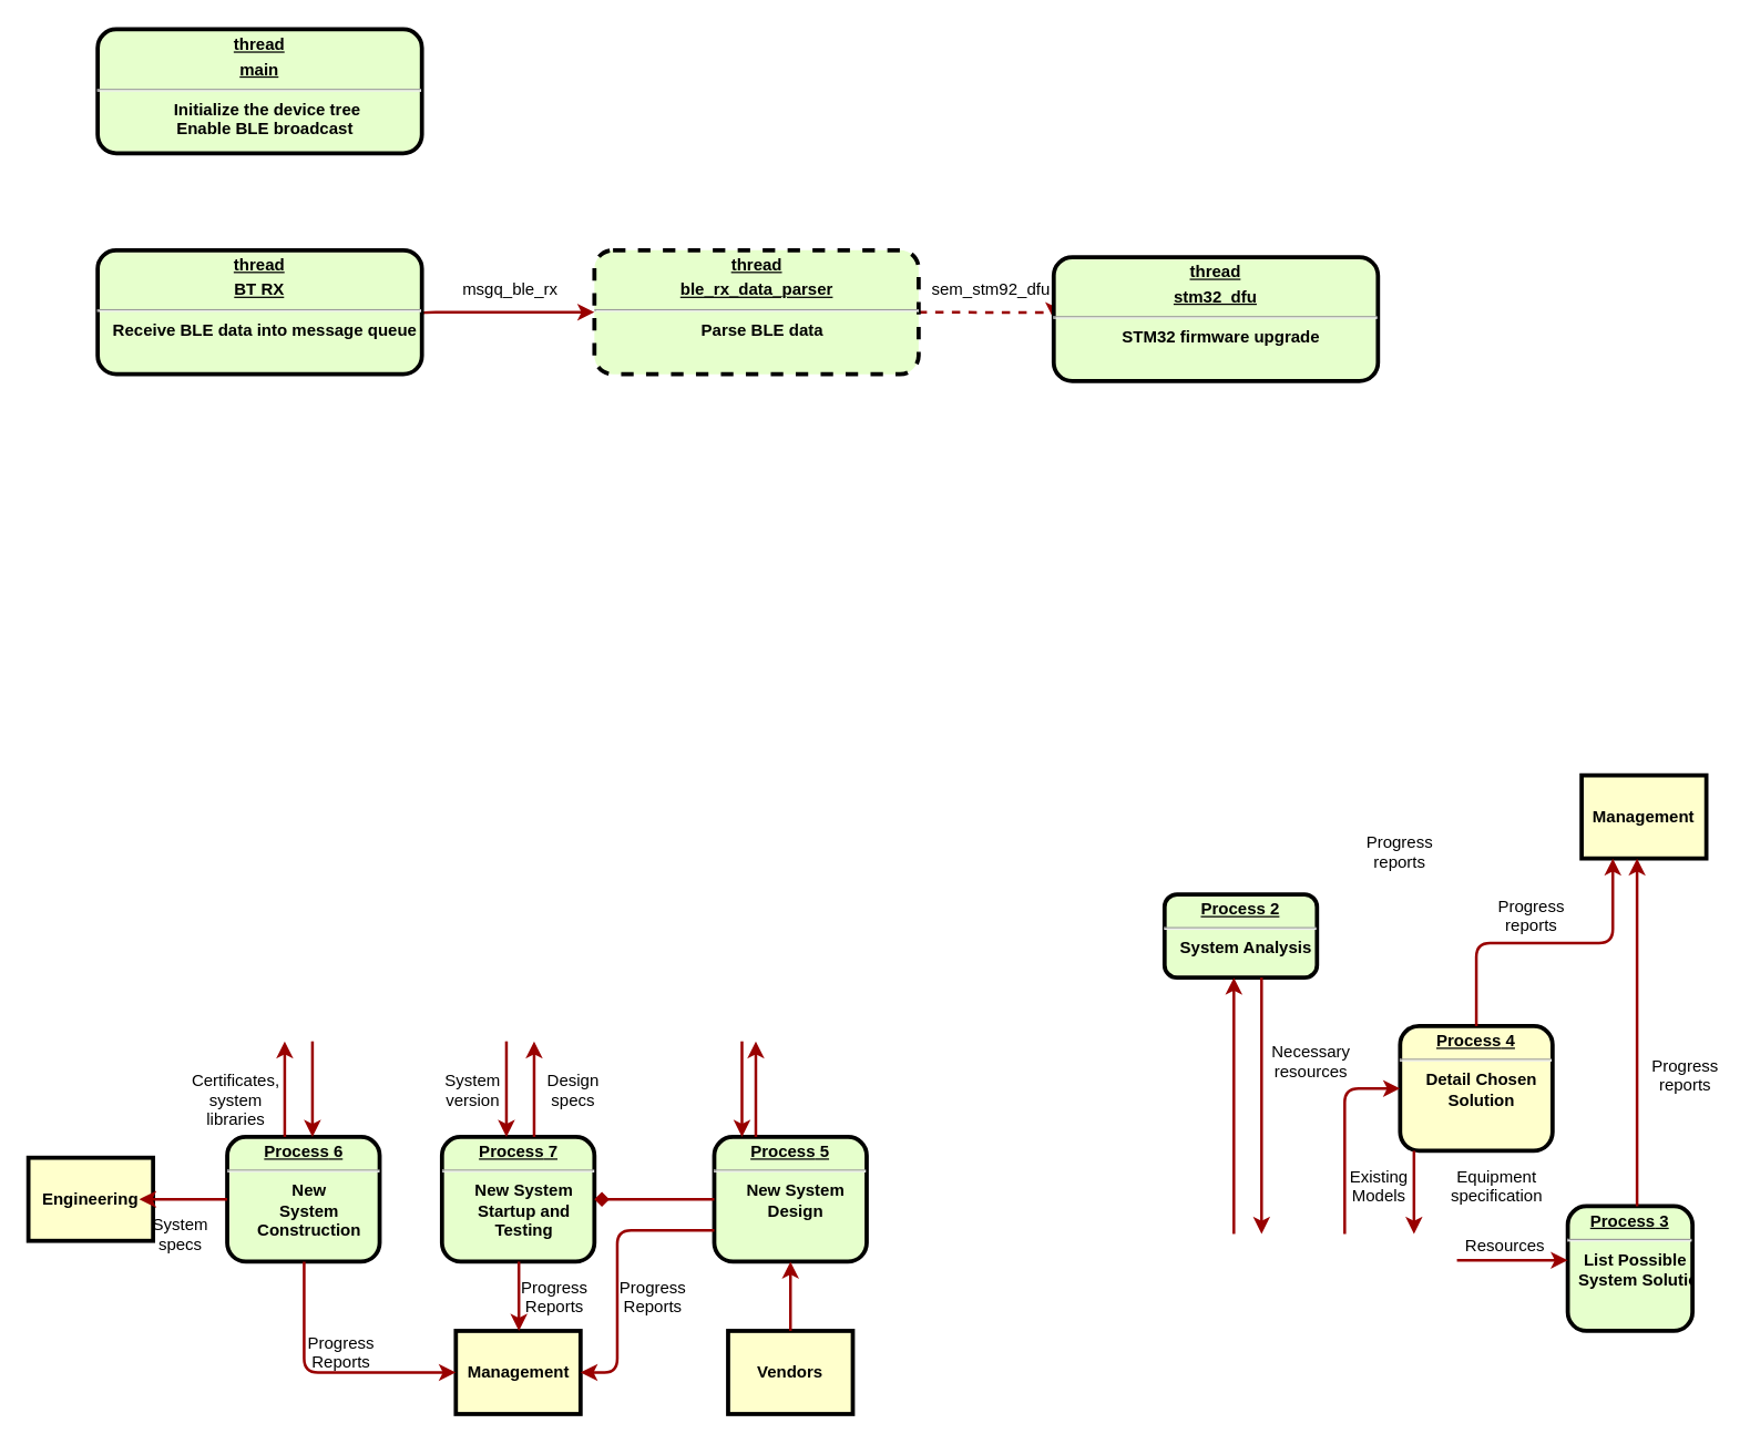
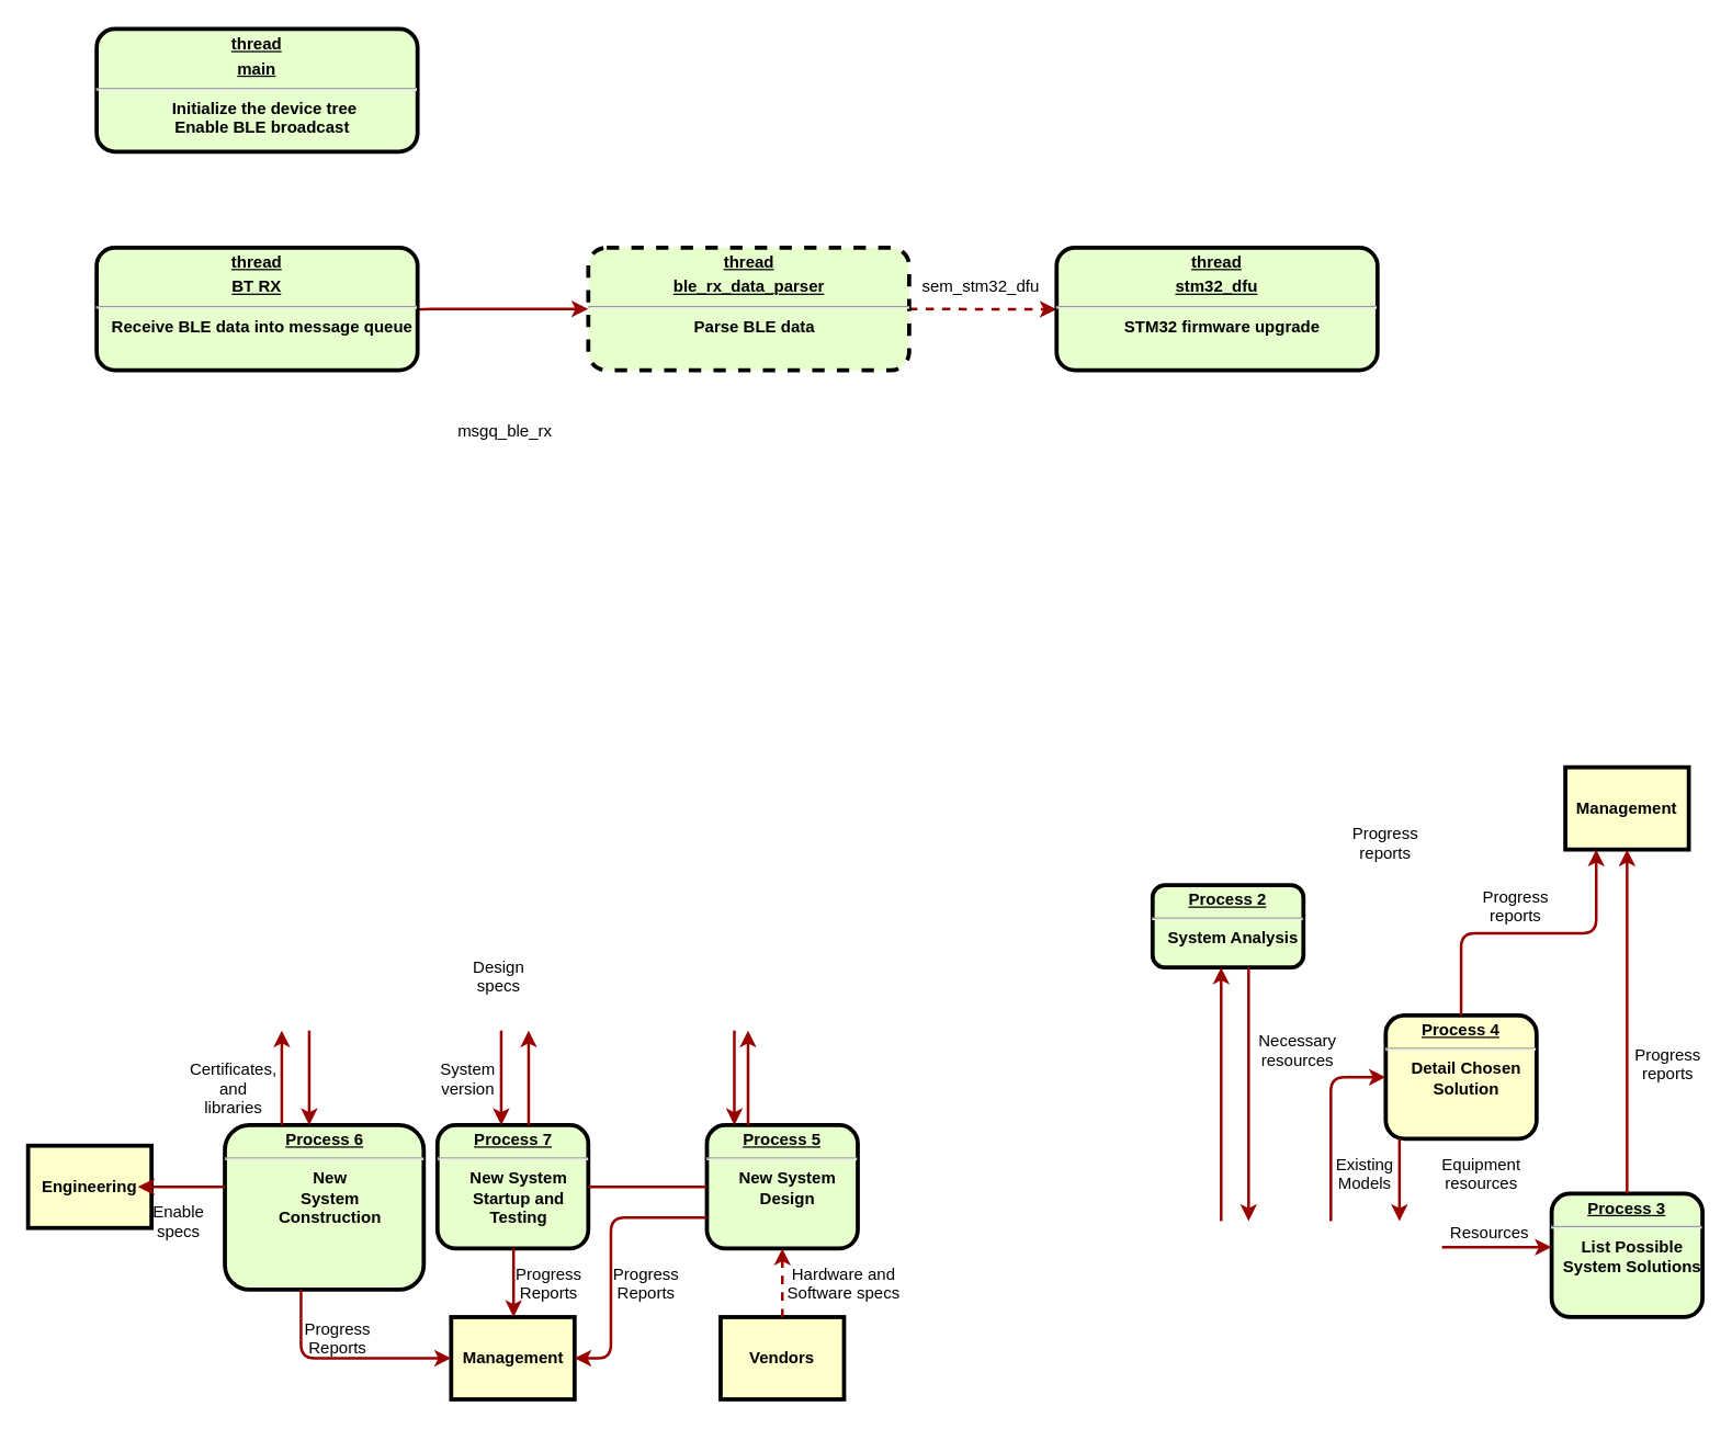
- <mxCell id="30" value="sem_stm92_dfu" style="text;spacingTop=-5;align=center" parent="1" vertex="1"><mxGeometry x="700" y="200" width="30" height="20" as="geometry" /></mxCell>
+ <mxCell id="30" value="sem_stm32_dfu" style="text;spacingTop=-5;align=center" parent="1" vertex="1"><mxGeometry x="700" y="200" width="30" height="20" as="geometry" /></mxCell>
- <mxCell id="44" value="msgq_ble_rx" style="text;spacingTop=-5;align=center" parent="1" vertex="1"><mxGeometry x="353" y="200" width="30" height="20" as="geometry" /></mxCell>
+ <mxCell id="44" value="msgq_ble_rx" style="text;spacingTop=-5;align=center" parent="1" vertex="1"><mxGeometry x="353" y="305" width="30" height="20" as="geometry" /></mxCell>
- <mxCell id="53" value="&lt;p style=&quot;margin: 0px; margin-top: 4px; text-align: center; text-decoration: underline;&quot;&gt;&lt;strong&gt;thread&lt;/strong&gt;&lt;/p&gt;&lt;p style=&quot;margin: 0px; margin-top: 4px; text-align: center; text-decoration: underline;&quot;&gt;stm32_dfu&lt;/p&gt;&lt;hr&gt;&lt;p style=&quot;margin: 0px; margin-left: 8px;&quot;&gt;STM32 firmware upgrade&lt;/p&gt;" style="verticalAlign=middle;align=center;overflow=fill;fontSize=12;fontFamily=Helvetica;html=1;rounded=1;fontStyle=1;strokeWidth=3;fillColor=#E6FFCC" vertex="1" parent="1"><mxGeometry x="760" y="185" width="234" height="89.5" as="geometry" /></mxCell>
+ <mxCell id="53" value="&lt;p style=&quot;margin: 0px; margin-top: 4px; text-align: center; text-decoration: underline;&quot;&gt;&lt;strong&gt;thread&lt;/strong&gt;&lt;/p&gt;&lt;p style=&quot;margin: 0px; margin-top: 4px; text-align: center; text-decoration: underline;&quot;&gt;stm32_dfu&lt;/p&gt;&lt;hr&gt;&lt;p style=&quot;margin: 0px; margin-left: 8px;&quot;&gt;STM32 firmware upgrade&lt;/p&gt;" style="verticalAlign=middle;align=center;overflow=fill;fontSize=12;fontFamily=Helvetica;html=1;rounded=1;fontStyle=1;strokeWidth=3;fillColor=#E6FFCC" vertex="1" parent="1"><mxGeometry x="770" y="180" width="234" height="89.5" as="geometry" /></mxCell>
- <mxCell id="45" value="Certificates,&#10;system&#10;libraries" style="text;spacingTop=-5;align=center" parent="1" vertex="1"><mxGeometry x="155" y="771" width="30" height="20" as="geometry" /></mxCell>
+ <mxCell id="45" value="Certificates,&#10;and&#10;libraries" style="text;spacingTop=-5;align=center" parent="1" vertex="1"><mxGeometry x="155" y="771" width="30" height="20" as="geometry" /></mxCell>
- <mxCell id="49" value="Design&#10;specs" style="text;spacingTop=-5;align=center" parent="1" vertex="1"><mxGeometry x="398.5" y="771" width="30" height="20" as="geometry" /></mxCell>
+ <mxCell id="49" value="Design&#10;specs" style="text;spacingTop=-5;align=center" parent="1" vertex="1"><mxGeometry x="348.5" y="696" width="30" height="20" as="geometry" /></mxCell>
- <mxCell id="26" value="Equipment&#10;specification" style="text;spacingTop=-5;align=center" parent="1" vertex="1"><mxGeometry x="1065" y="840" width="30" height="20" as="geometry" /></mxCell>
+ <mxCell id="26" value="Equipment&#10;resources" style="text;spacingTop=-5;align=center" parent="1" vertex="1"><mxGeometry x="1065" y="840" width="30" height="20" as="geometry" /></mxCell>
- <mxCell id="7" value="&lt;p style=&quot;margin: 0px; margin-top: 4px; text-align: center; text-decoration: underline;&quot;&gt;&lt;strong&gt;&lt;strong&gt;Process&lt;/strong&gt; 6&lt;br /&gt;&lt;/strong&gt;&lt;/p&gt;&lt;hr /&gt;&lt;p style=&quot;margin: 0px; margin-left: 8px;&quot;&gt;New&lt;/p&gt;&lt;p style=&quot;margin: 0px; margin-left: 8px;&quot;&gt;System&lt;/p&gt;&lt;p style=&quot;margin: 0px; margin-left: 8px;&quot;&gt;Construction&lt;/p&gt;" style="verticalAlign=middle;align=center;overflow=fill;fontSize=12;fontFamily=Helvetica;html=1;rounded=1;fontStyle=1;strokeWidth=3;fillColor=#E6FFCC" parent="1" vertex="1"><mxGeometry x="163.5" y="820" width="110" height="90" as="geometry" /></mxCell>
+ <mxCell id="7" value="&lt;p style=&quot;margin: 0px; margin-top: 4px; text-align: center; text-decoration: underline;&quot;&gt;&lt;strong&gt;&lt;strong&gt;Process&lt;/strong&gt; 6&lt;br /&gt;&lt;/strong&gt;&lt;/p&gt;&lt;hr /&gt;&lt;p style=&quot;margin: 0px; margin-left: 8px;&quot;&gt;New&lt;/p&gt;&lt;p style=&quot;margin: 0px; margin-left: 8px;&quot;&gt;System&lt;/p&gt;&lt;p style=&quot;margin: 0px; margin-left: 8px;&quot;&gt;Construction&lt;/p&gt;" style="verticalAlign=middle;align=center;overflow=fill;fontSize=12;fontFamily=Helvetica;html=1;rounded=1;fontStyle=1;strokeWidth=3;fillColor=#E6FFCC" parent="1" vertex="1"><mxGeometry x="163.5" y="820" width="145" height="120" as="geometry" /></mxCell>
- <mxCell id="13" value="" style="endArrow=diamond;noEdgeStyle=1;strokeColor=#990000;strokeWidth=2;" parent="1" source="6" target="12" edge="1"><mxGeometry relative="1" as="geometry"><mxPoint x="180.008" y="791" as="sourcePoint" /><mxPoint x="375.328" y="960" as="targetPoint" /></mxGeometry></mxCell>
+ <mxCell id="13" value="" style="endArrow=none;noEdgeStyle=1;strokeColor=#990000;strokeWidth=2" parent="1" source="6" target="12" edge="1"><mxGeometry relative="1" as="geometry"><mxPoint x="180.008" y="791" as="sourcePoint" /><mxPoint x="375.328" y="960" as="targetPoint" /></mxGeometry></mxCell>
- <mxCell id="48" value="System&#10;specs" style="text;spacingTop=-5;align=center" parent="1" vertex="1"><mxGeometry x="115" y="875" width="30" height="20" as="geometry" /></mxCell>
+ <mxCell id="48" value="Enable&#10;specs" style="text;spacingTop=-5;align=center" parent="1" vertex="1"><mxGeometry x="115" y="875" width="30" height="20" as="geometry" /></mxCell>
- <mxCell id="4" value="&lt;p style=&quot;margin: 0px; margin-top: 4px; text-align: center; text-decoration: underline;&quot;&gt;&lt;strong&gt;&lt;strong&gt;Process&lt;/strong&gt; 3&lt;br /&gt;&lt;/strong&gt;&lt;/p&gt;&lt;hr /&gt;&lt;p style=&quot;margin: 0px; margin-left: 8px;&quot;&gt;List Possible&lt;/p&gt;&lt;p style=&quot;margin: 0px; margin-left: 8px;&quot;&gt;System Solutions&lt;/p&gt;" style="verticalAlign=middle;align=center;overflow=fill;fontSize=12;fontFamily=Helvetica;html=1;rounded=1;fontStyle=1;strokeWidth=3;fillColor=#E6FFCC" parent="1" vertex="1"><mxGeometry x="1131" y="870" width="90" height="90" as="geometry" /></mxCell>
+ <mxCell id="4" value="&lt;p style=&quot;margin: 0px; margin-top: 4px; text-align: center; text-decoration: underline;&quot;&gt;&lt;strong&gt;&lt;strong&gt;Process&lt;/strong&gt; 3&lt;br /&gt;&lt;/strong&gt;&lt;/p&gt;&lt;hr /&gt;&lt;p style=&quot;margin: 0px; margin-left: 8px;&quot;&gt;List Possible&lt;/p&gt;&lt;p style=&quot;margin: 0px; margin-left: 8px;&quot;&gt;System Solutions&lt;/p&gt;" style="verticalAlign=middle;align=center;overflow=fill;fontSize=12;fontFamily=Helvetica;html=1;rounded=1;fontStyle=1;strokeWidth=3;fillColor=#E6FFCC" parent="1" vertex="1"><mxGeometry x="1131" y="870" width="110" height="90" as="geometry" /></mxCell>
+ <mxCell id="34" value="Hardware and&#10;Software specs" style="text;spacingTop=-5;align=center" parent="1" vertex="1"><mxGeometry x="600" y="920" width="30" height="20" as="geometry" /></mxCell>
- <mxCell id="33" value="" style="edgeStyle=elbowEdgeStyle;elbow=horizontal;strokeColor=#990000;strokeWidth=2" parent="1" source="11" target="6" edge="1"><mxGeometry width="100" height="100" relative="1" as="geometry"><mxPoint x="405" y="1010" as="sourcePoint" /><mxPoint x="505" y="910" as="targetPoint" /></mxGeometry></mxCell>
+ <mxCell id="33" value="" style="edgeStyle=elbowEdgeStyle;elbow=horizontal;strokeColor=#990000;strokeWidth=2;dashed=1;" parent="1" source="11" target="6" edge="1"><mxGeometry width="100" height="100" relative="1" as="geometry"><mxPoint x="405" y="1010" as="sourcePoint" /><mxPoint x="505" y="910" as="targetPoint" /></mxGeometry></mxCell>
